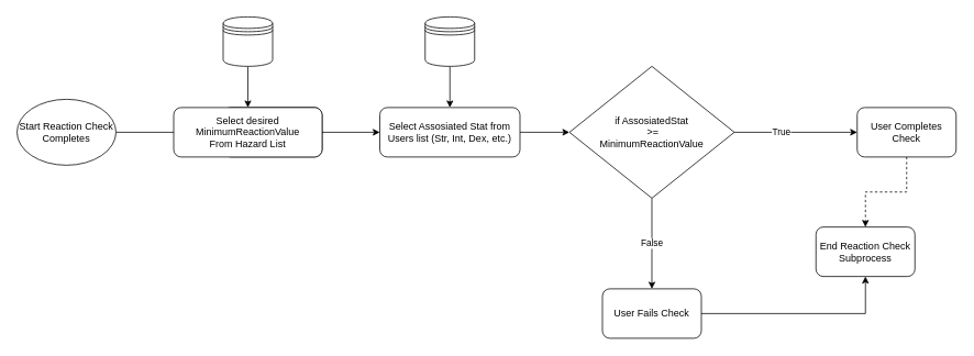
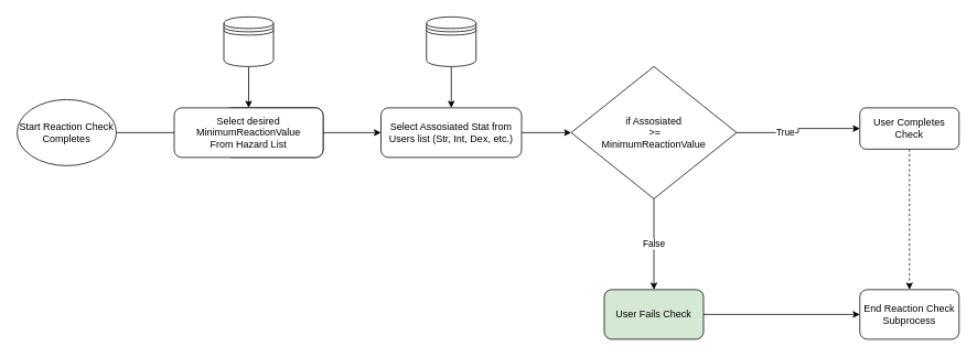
- <mxCell id="11" value="if AssosiatedStat &lt;br&gt;&amp;nbsp;&amp;gt;= &lt;br&gt;MinimumReactionValue" style="rhombus;whiteSpace=wrap;html=1;" vertex="1" parent="1"><mxGeometry x="690" y="80" width="200" height="160" as="geometry" /></mxCell>
+ <mxCell id="11" value="if Assosiated &lt;br&gt;&amp;nbsp;&amp;gt;= &lt;br&gt;MinimumReactionValue" style="rhombus;whiteSpace=wrap;html=1;" vertex="1" parent="1"><mxGeometry x="690" y="80" width="200" height="160" as="geometry" /></mxCell>
- <mxCell id="13" value="User Completes Check" style="rounded=1;whiteSpace=wrap;html=1;" vertex="1" parent="1"><mxGeometry x="1039" y="130" width="120" height="60" as="geometry" /></mxCell>
+ <mxCell id="13" value="User Completes Check" style="rounded=1;whiteSpace=wrap;html=1;" vertex="1" parent="1"><mxGeometry x="1039" y="130" width="120" height="50" as="geometry" /></mxCell>
- <mxCell id="21" value="End Reaction Check&lt;br&gt;Subprocess" style="rounded=1;whiteSpace=wrap;html=1;" vertex="1" parent="1"><mxGeometry x="989" y="275" width="120" height="60" as="geometry" /></mxCell>
+ <mxCell id="21" value="End Reaction Check&lt;br&gt;Subprocess" style="rounded=1;whiteSpace=wrap;html=1;" vertex="1" parent="1"><mxGeometry x="1039" y="350" width="120" height="60" as="geometry" /></mxCell>
- <mxCell id="15" value="User Fails Check" style="rounded=1;whiteSpace=wrap;html=1;" vertex="1" parent="1"><mxGeometry x="730" y="350" width="120" height="60" as="geometry" /></mxCell>
+ <mxCell id="15" value="User Fails Check" style="rounded=1;whiteSpace=wrap;html=1;fillColor=#d5e8d4;" vertex="1" parent="1"><mxGeometry x="730" y="350" width="120" height="60" as="geometry" /></mxCell>
